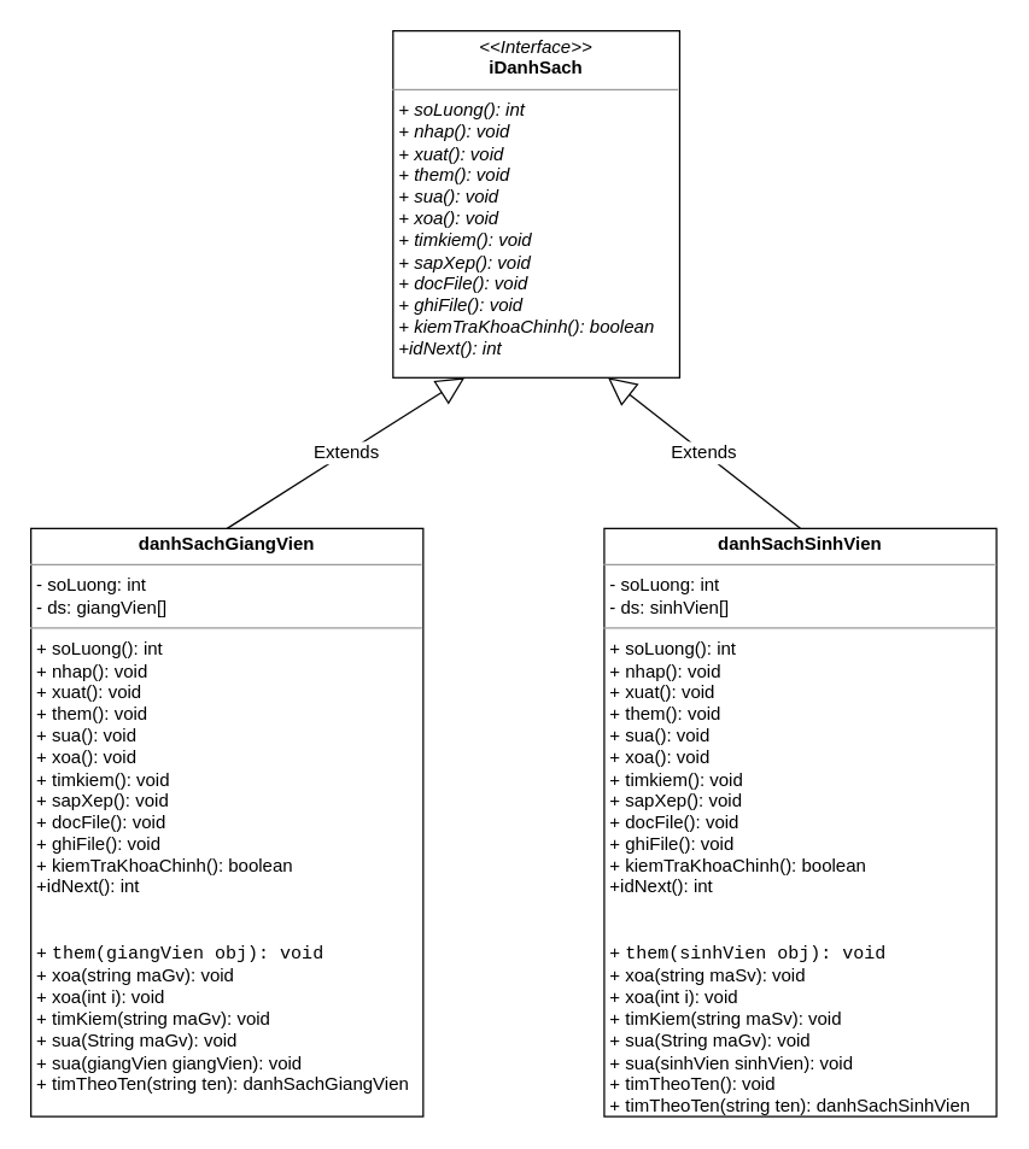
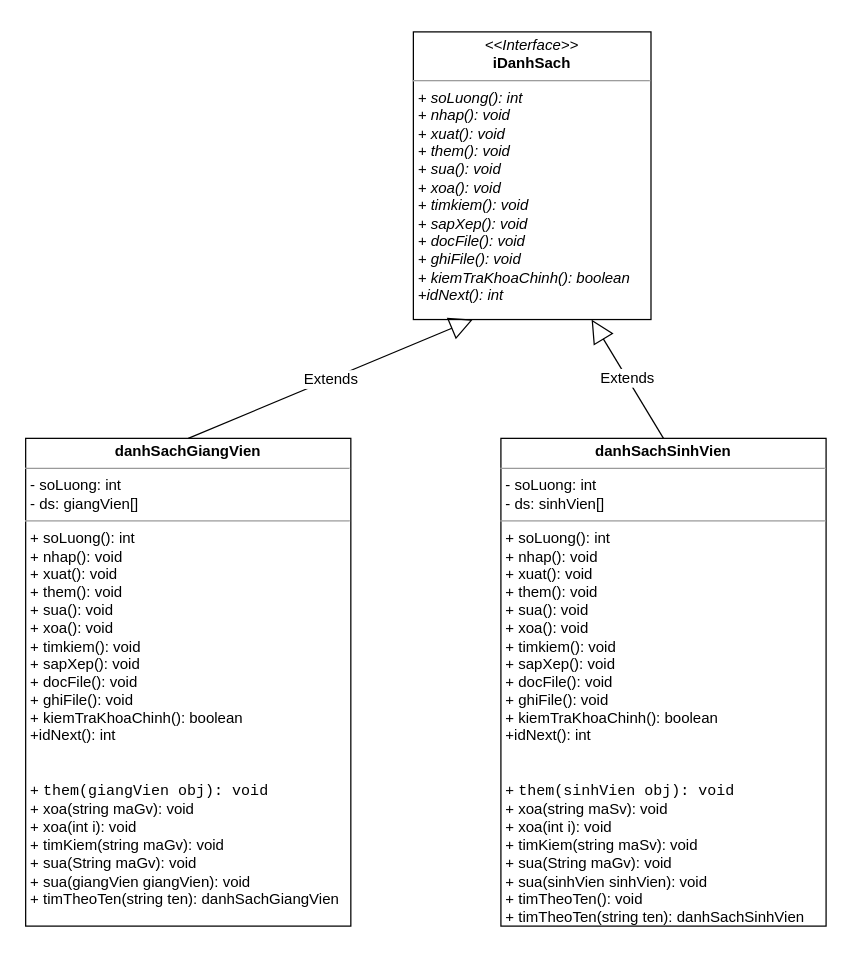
- <mxCell id="2" value="&lt;p style=&quot;margin: 0px ; margin-top: 4px ; text-align: center&quot;&gt;&lt;i&gt;&amp;lt;&amp;lt;Interface&amp;gt;&amp;gt;&lt;/i&gt;&lt;br&gt;&lt;b&gt;iDanhSach&lt;/b&gt;&lt;/p&gt;&lt;hr size=&quot;1&quot;&gt;&lt;p style=&quot;margin: 0px ; margin-left: 4px&quot;&gt;&lt;i&gt;+ soLuong(): int&lt;br&gt;+ nhap(): void&lt;/i&gt;&lt;/p&gt;&lt;p style=&quot;margin: 0px ; margin-left: 4px&quot;&gt;&lt;i&gt;+ xuat(): void&lt;/i&gt;&lt;/p&gt;&lt;p style=&quot;margin: 0px ; margin-left: 4px&quot;&gt;&lt;i&gt;+ them(): void&lt;/i&gt;&lt;/p&gt;&lt;p style=&quot;margin: 0px ; margin-left: 4px&quot;&gt;&lt;i&gt;+ sua(): void&lt;/i&gt;&lt;/p&gt;&lt;p style=&quot;margin: 0px ; margin-left: 4px&quot;&gt;&lt;i&gt;+ xoa(): void&lt;/i&gt;&lt;/p&gt;&lt;p style=&quot;margin: 0px ; margin-left: 4px&quot;&gt;&lt;i&gt;+ timkiem(): void&lt;/i&gt;&lt;/p&gt;&lt;p style=&quot;margin: 0px ; margin-left: 4px&quot;&gt;&lt;i&gt;+ sapXep(): void&lt;/i&gt;&lt;/p&gt;&lt;p style=&quot;margin: 0px ; margin-left: 4px&quot;&gt;&lt;i&gt;+ docFile(): void&lt;/i&gt;&lt;/p&gt;&lt;p style=&quot;margin: 0px ; margin-left: 4px&quot;&gt;&lt;i&gt;+ ghiFile(): void&lt;/i&gt;&lt;/p&gt;&lt;p style=&quot;margin: 0px ; margin-left: 4px&quot;&gt;&lt;i&gt;+ kiemTraKhoaChinh(): boolean&lt;/i&gt;&lt;/p&gt;&lt;p style=&quot;margin: 0px ; margin-left: 4px&quot;&gt;&lt;i&gt;+idNext(): int&lt;/i&gt;&lt;/p&gt;&lt;p style=&quot;margin: 0px ; margin-left: 4px&quot;&gt;&lt;br&gt;&lt;/p&gt;" style="verticalAlign=top;align=left;overflow=fill;fontSize=12;fontFamily=Helvetica;html=1;" vertex="1" parent="1"><mxGeometry x="260" y="20" width="190" height="230" as="geometry" /></mxCell>
+ <mxCell id="2" value="&lt;p style=&quot;margin: 0px ; margin-top: 4px ; text-align: center&quot;&gt;&lt;i&gt;&amp;lt;&amp;lt;Interface&amp;gt;&amp;gt;&lt;/i&gt;&lt;br&gt;&lt;b&gt;iDanhSach&lt;/b&gt;&lt;/p&gt;&lt;hr size=&quot;1&quot;&gt;&lt;p style=&quot;margin: 0px ; margin-left: 4px&quot;&gt;&lt;i&gt;+ soLuong(): int&lt;br&gt;+ nhap(): void&lt;/i&gt;&lt;/p&gt;&lt;p style=&quot;margin: 0px ; margin-left: 4px&quot;&gt;&lt;i&gt;+ xuat(): void&lt;/i&gt;&lt;/p&gt;&lt;p style=&quot;margin: 0px ; margin-left: 4px&quot;&gt;&lt;i&gt;+ them(): void&lt;/i&gt;&lt;/p&gt;&lt;p style=&quot;margin: 0px ; margin-left: 4px&quot;&gt;&lt;i&gt;+ sua(): void&lt;/i&gt;&lt;/p&gt;&lt;p style=&quot;margin: 0px ; margin-left: 4px&quot;&gt;&lt;i&gt;+ xoa(): void&lt;/i&gt;&lt;/p&gt;&lt;p style=&quot;margin: 0px ; margin-left: 4px&quot;&gt;&lt;i&gt;+ timkiem(): void&lt;/i&gt;&lt;/p&gt;&lt;p style=&quot;margin: 0px ; margin-left: 4px&quot;&gt;&lt;i&gt;+ sapXep(): void&lt;/i&gt;&lt;/p&gt;&lt;p style=&quot;margin: 0px ; margin-left: 4px&quot;&gt;&lt;i&gt;+ docFile(): void&lt;/i&gt;&lt;/p&gt;&lt;p style=&quot;margin: 0px ; margin-left: 4px&quot;&gt;&lt;i&gt;+ ghiFile(): void&lt;/i&gt;&lt;/p&gt;&lt;p style=&quot;margin: 0px ; margin-left: 4px&quot;&gt;&lt;i&gt;+ kiemTraKhoaChinh(): boolean&lt;/i&gt;&lt;/p&gt;&lt;p style=&quot;margin: 0px ; margin-left: 4px&quot;&gt;&lt;i&gt;+idNext(): int&lt;/i&gt;&lt;/p&gt;&lt;p style=&quot;margin: 0px ; margin-left: 4px&quot;&gt;&lt;br&gt;&lt;/p&gt;" style="verticalAlign=top;align=left;overflow=fill;fontSize=12;fontFamily=Helvetica;html=1;" vertex="1" parent="1"><mxGeometry x="330" y="25" width="190" height="230" as="geometry" /></mxCell>
